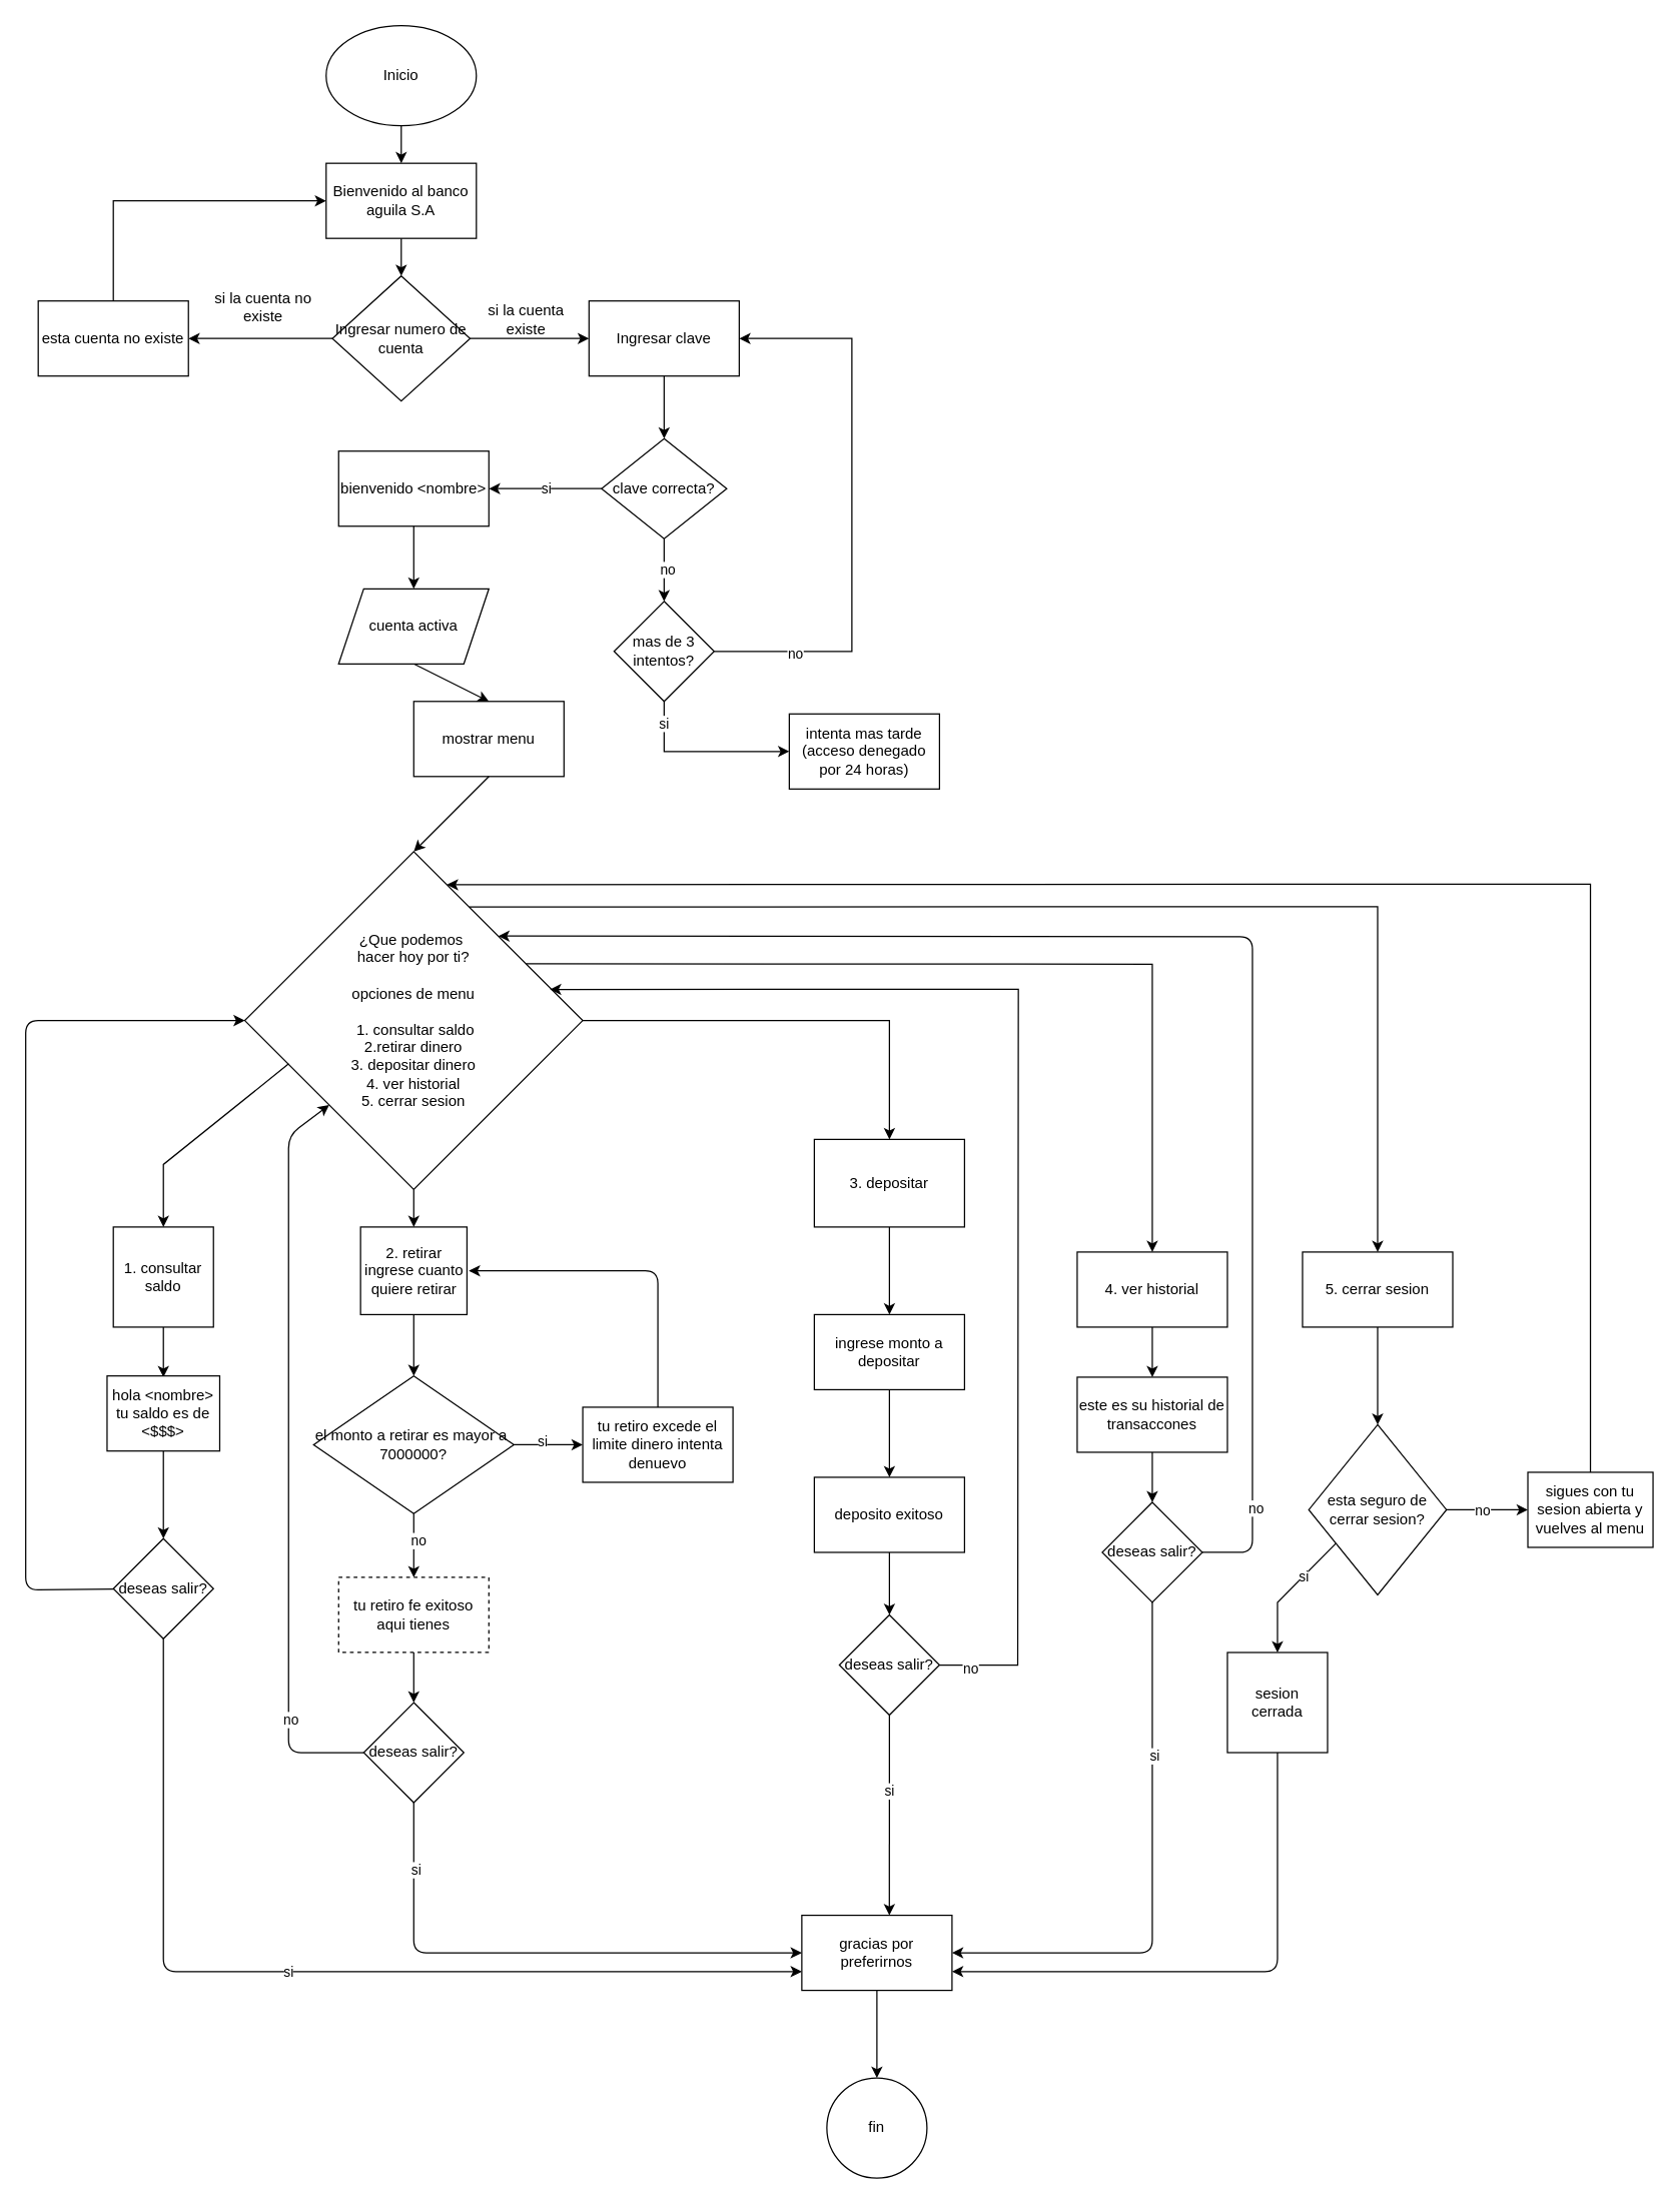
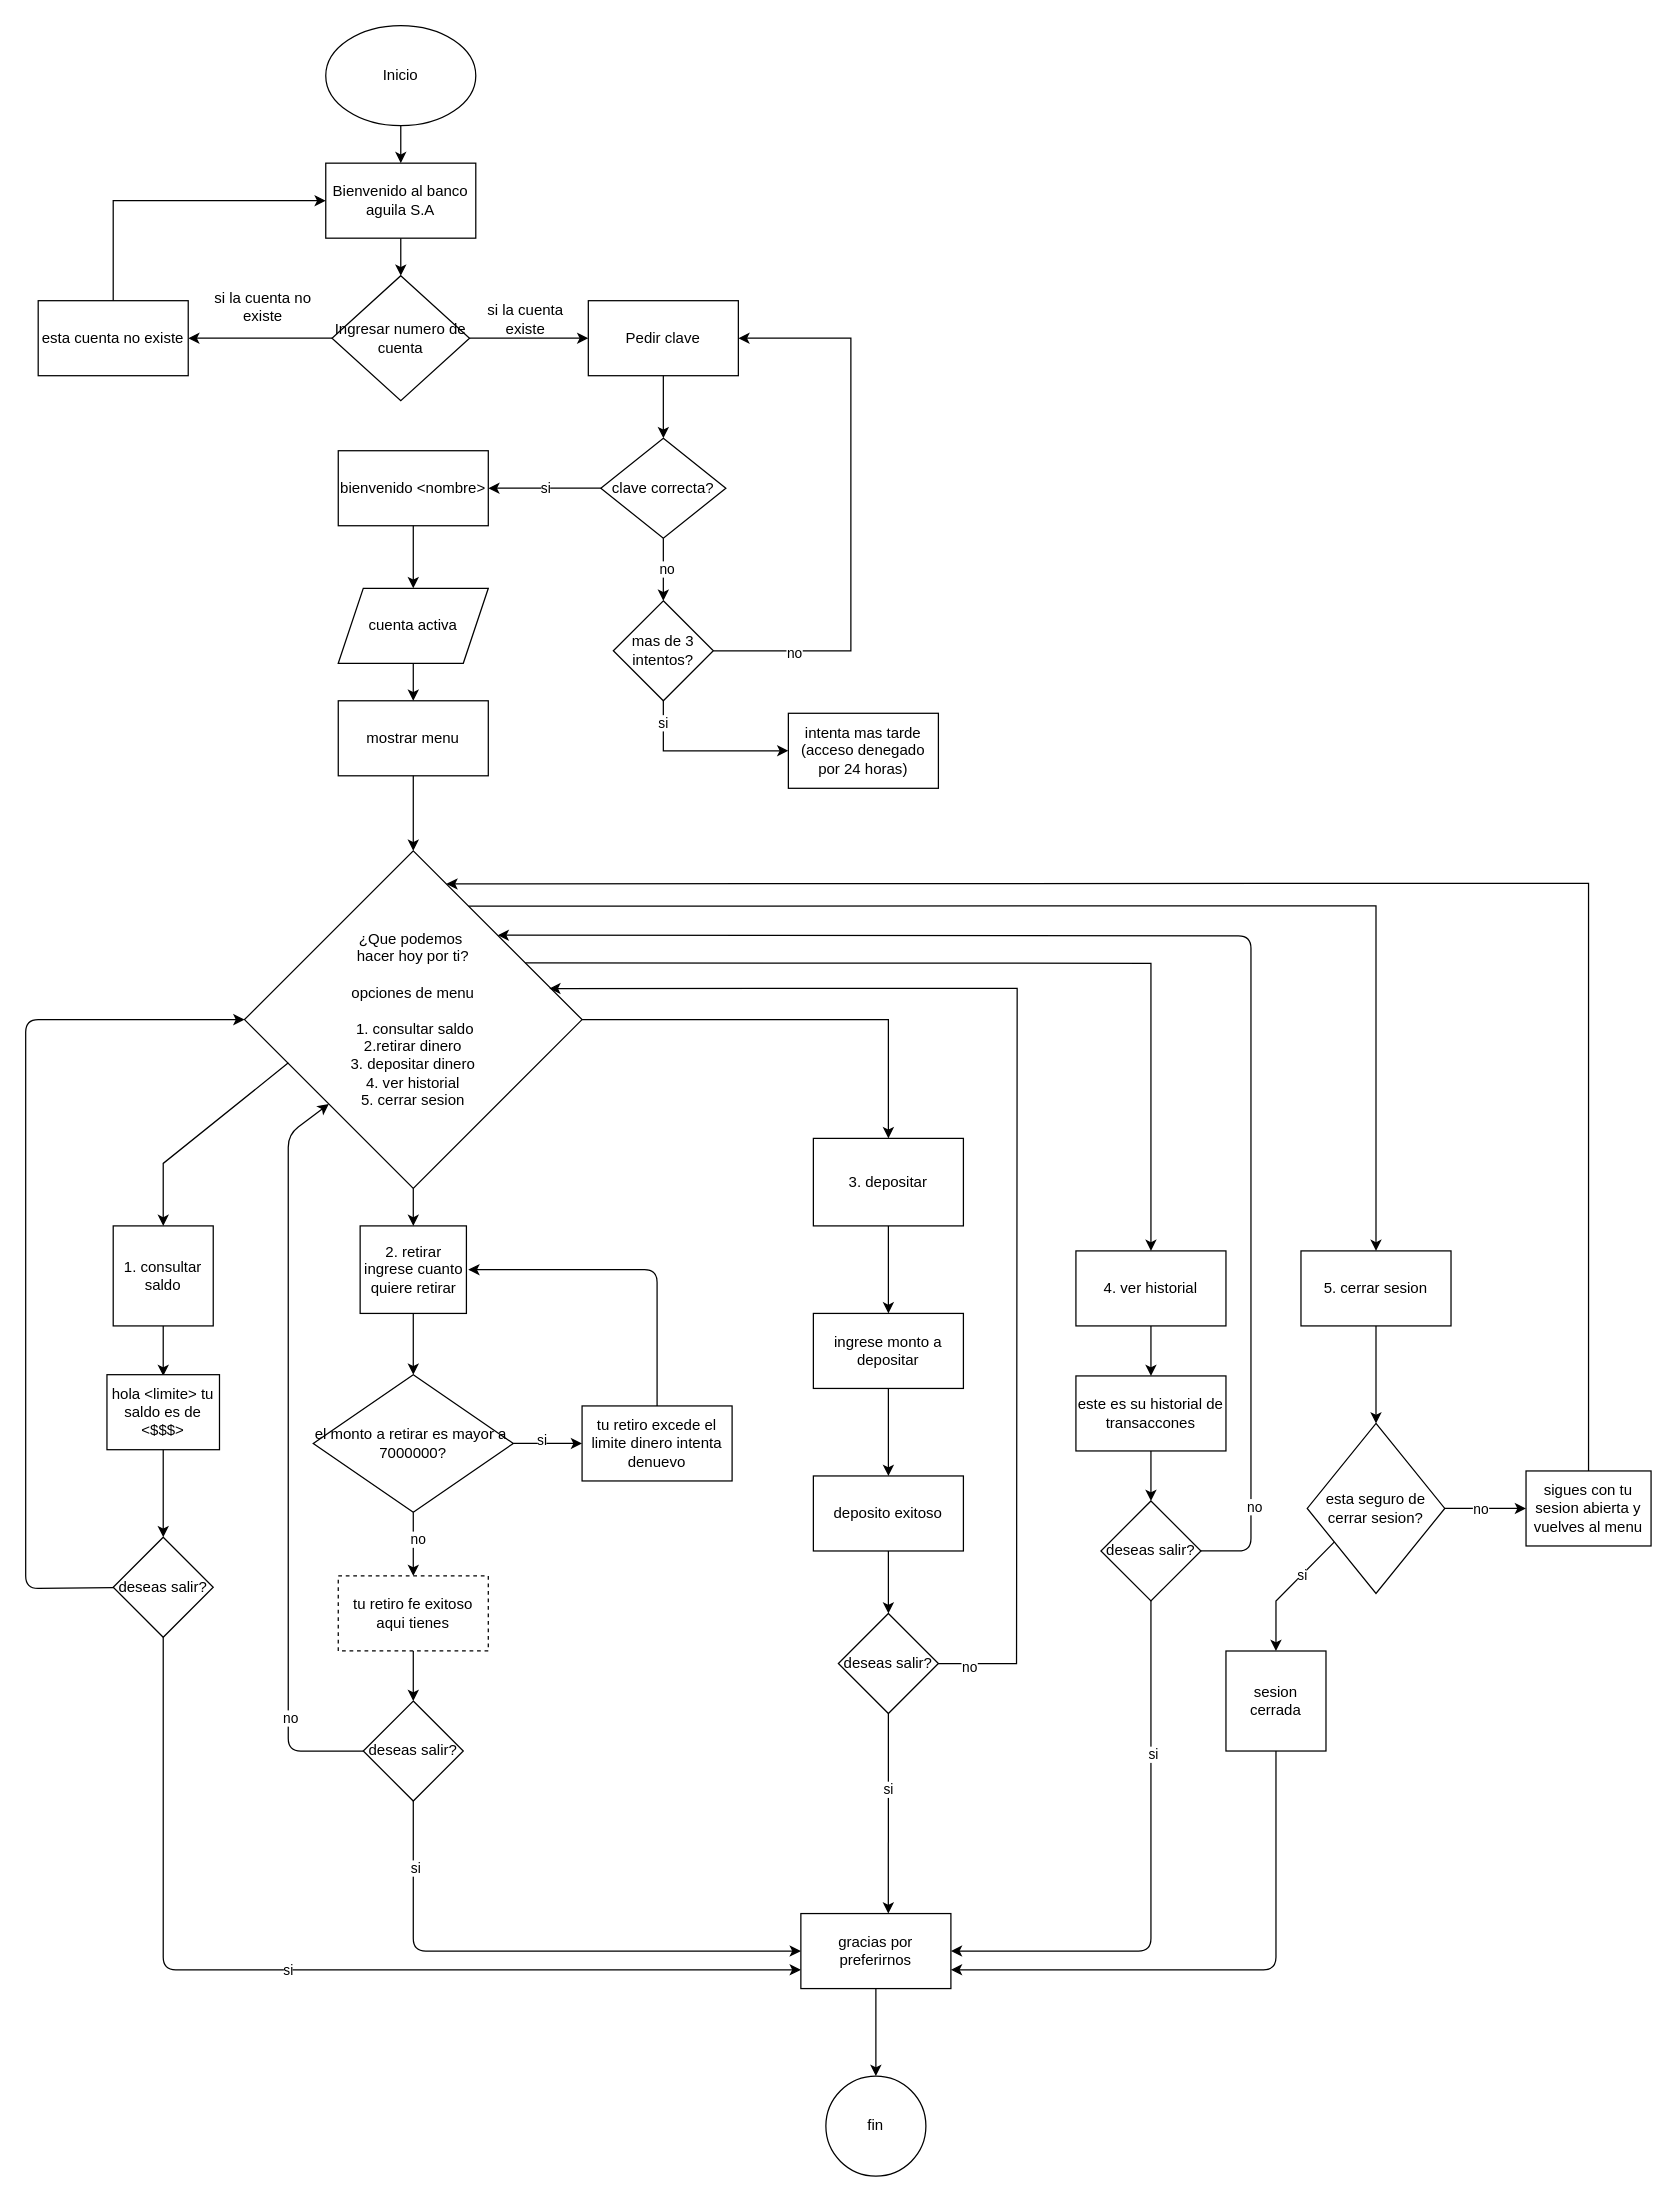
- <mxCell id="9" value="Ingresar clave" style="rounded=0;whiteSpace=wrap;html=1;" parent="1" vertex="1"><mxGeometry x="470" y="240" width="120" height="60" as="geometry" /></mxCell>
+ <mxCell id="9" value="Pedir clave" style="rounded=0;whiteSpace=wrap;html=1;" parent="1" vertex="1"><mxGeometry x="470" y="240" width="120" height="60" as="geometry" /></mxCell>
- <mxCell id="20" value="mostrar menu" style="rounded=0;whiteSpace=wrap;html=1;" parent="1" vertex="1"><mxGeometry x="330" y="560" width="120" height="60" as="geometry" /></mxCell>
+ <mxCell id="20" value="mostrar menu" style="rounded=0;whiteSpace=wrap;html=1;" parent="1" vertex="1"><mxGeometry x="270" y="560" width="120" height="60" as="geometry" /></mxCell>
- <mxCell id="35" value="hola &amp;lt;nombre&amp;gt; tu saldo es de &amp;lt;$$$&amp;gt;" style="rounded=0;whiteSpace=wrap;html=1;" parent="1" vertex="1"><mxGeometry x="85" y="1099" width="90" height="60" as="geometry" /></mxCell>
+ <mxCell id="35" value="hola &amp;lt;limite&amp;gt; tu saldo es de &amp;lt;$$$&amp;gt;" style="rounded=0;whiteSpace=wrap;html=1;" parent="1" vertex="1"><mxGeometry x="85" y="1099" width="90" height="60" as="geometry" /></mxCell>
